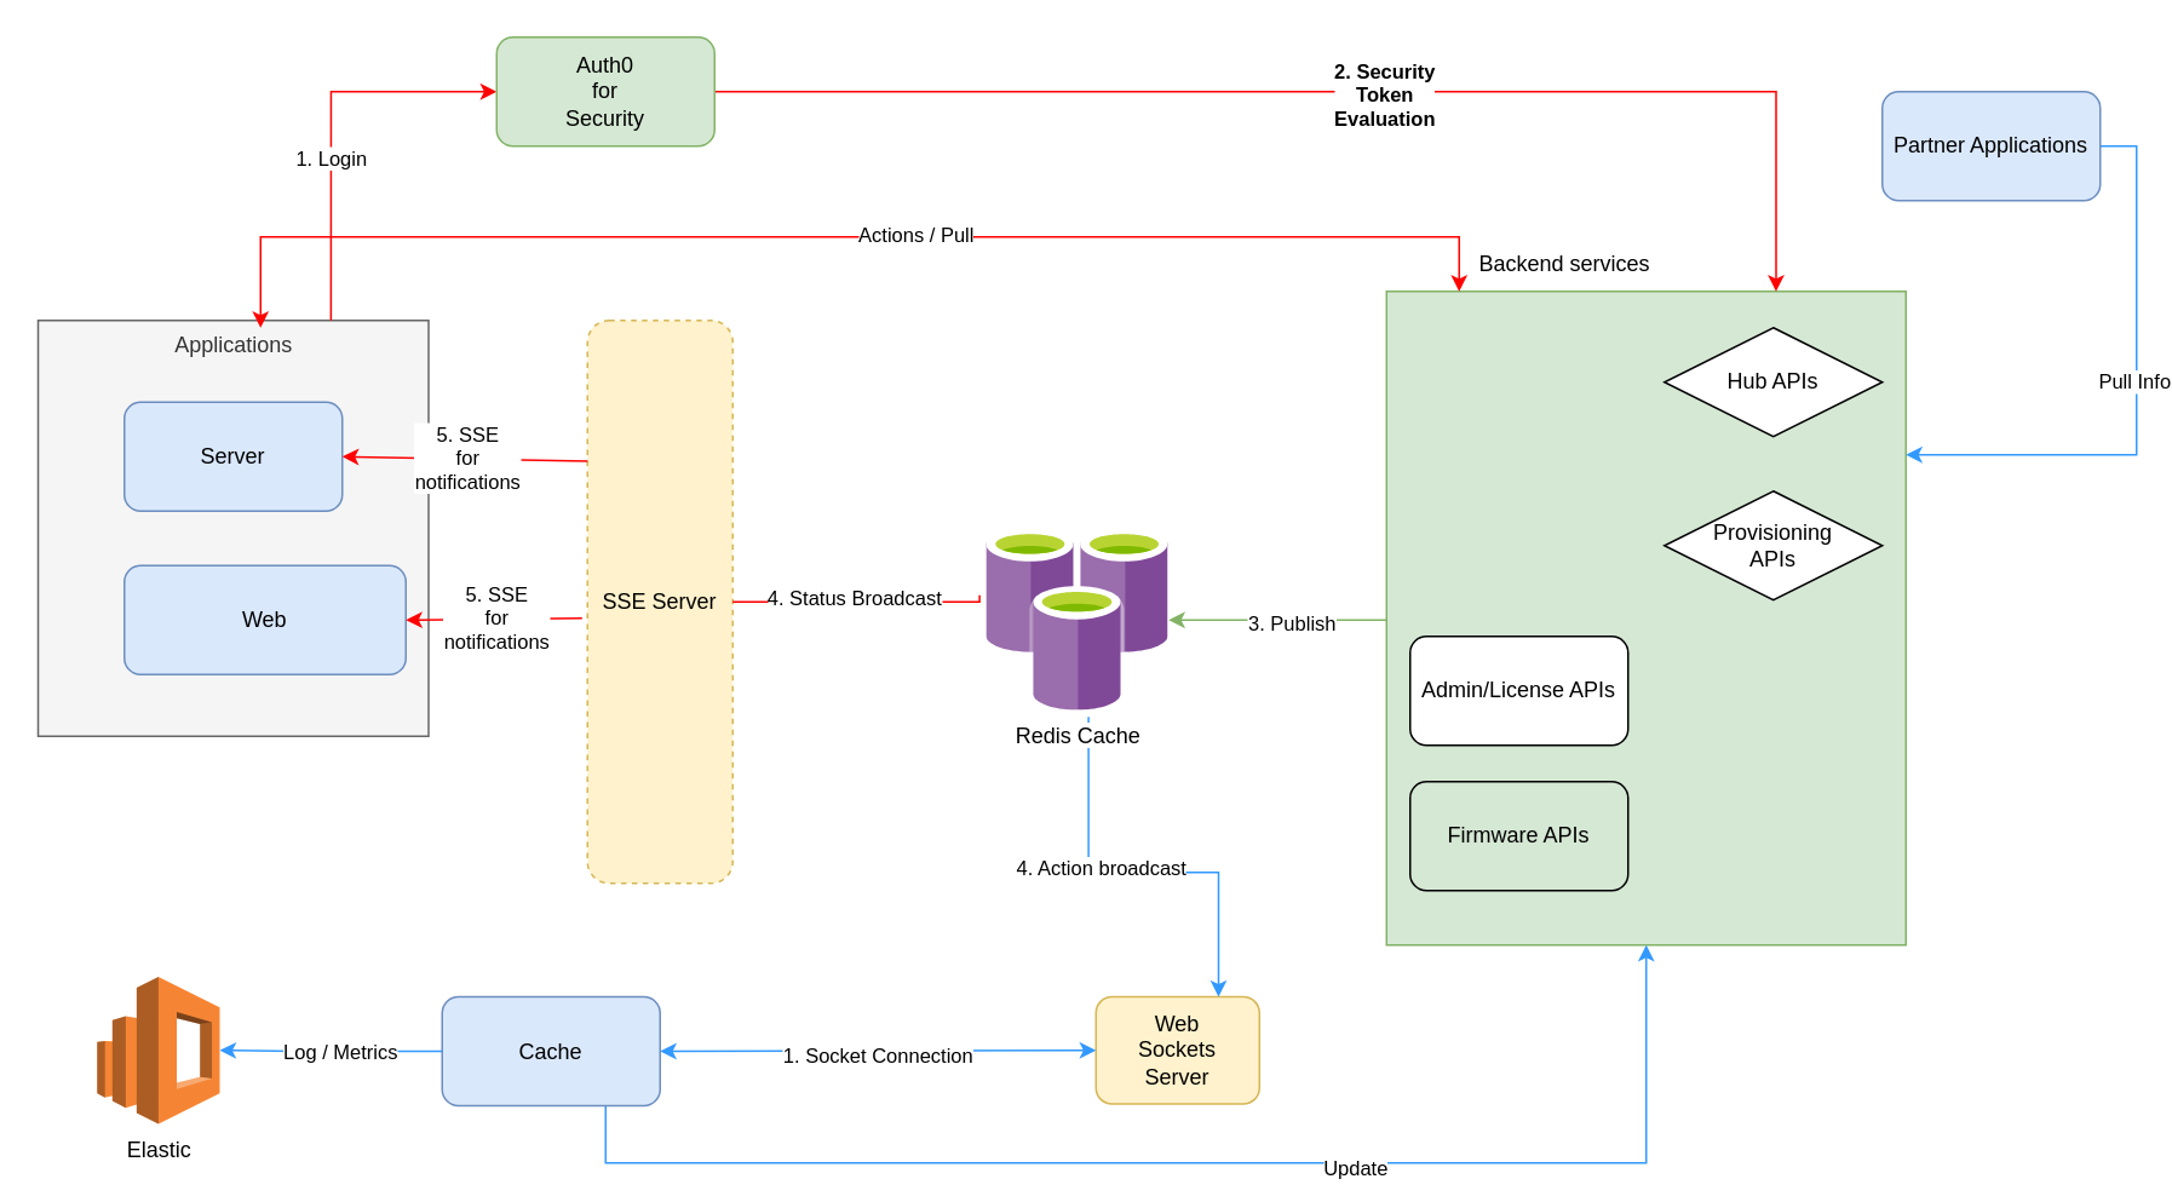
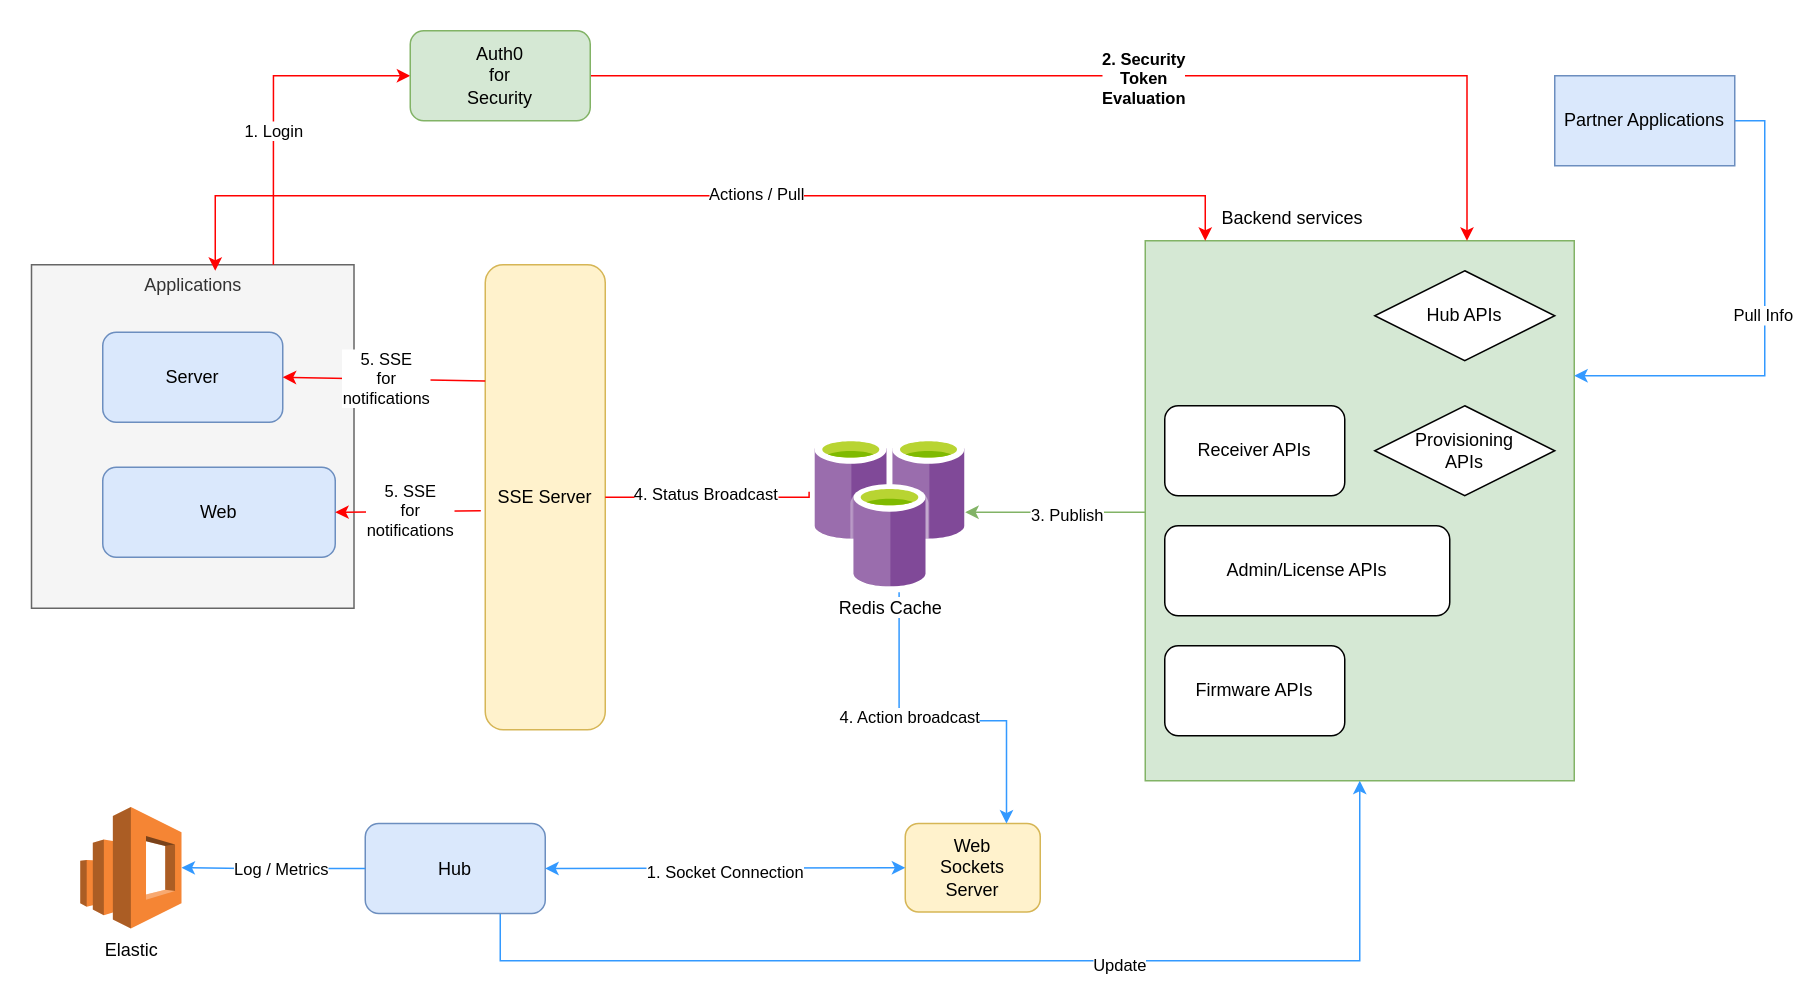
- <mxCell id="14" value="Partner Applications" style="rounded=1;whiteSpace=wrap;html=1;fillColor=#dae8fc;strokeColor=#6c8ebf;" parent="1" vertex="1"><mxGeometry x="1036" y="50" width="120" height="60" as="geometry" /></mxCell>
+ <mxCell id="14" value="Partner Applications" style="whiteSpace=wrap;html=1;fillColor=#dae8fc;strokeColor=#6c8ebf;rounded=0;" parent="1" vertex="1"><mxGeometry x="1036" y="50" width="120" height="60" as="geometry" /></mxCell>
+ <mxCell id="16" value="Receiver APIs" style="rounded=1;whiteSpace=wrap;html=1;" parent="1" vertex="1"><mxGeometry x="776" y="270" width="120" height="60" as="geometry" /></mxCell>
- <mxCell id="20" value="SSE Server" style="rounded=1;whiteSpace=wrap;html=1;fillColor=#fff2cc;strokeColor=#d6b656;dashed=1;" parent="1" vertex="1"><mxGeometry x="323" y="176" width="80" height="310" as="geometry" /></mxCell>
+ <mxCell id="20" value="SSE Server" style="rounded=1;whiteSpace=wrap;html=1;fillColor=#fff2cc;strokeColor=#d6b656;" parent="1" vertex="1"><mxGeometry x="323" y="176" width="80" height="310" as="geometry" /></mxCell>
- <mxCell id="17" value="Admin/License APIs" style="rounded=1;whiteSpace=wrap;html=1;" parent="1" vertex="1"><mxGeometry x="776" y="350" width="120" height="60" as="geometry" /></mxCell>
+ <mxCell id="17" value="Admin/License APIs" style="rounded=1;whiteSpace=wrap;html=1;" parent="1" vertex="1"><mxGeometry x="776" y="350" width="190" height="60" as="geometry" /></mxCell>
- <mxCell id="19" value="Firmware APIs" style="rounded=1;whiteSpace=wrap;html=1;fillColor=#d5e8d4;" parent="1" vertex="1"><mxGeometry x="776" y="430" width="120" height="60" as="geometry" /></mxCell>
+ <mxCell id="19" value="Firmware APIs" style="rounded=1;whiteSpace=wrap;html=1;" parent="1" vertex="1"><mxGeometry x="776" y="430" width="120" height="60" as="geometry" /></mxCell>
- <mxCell id="11" value="Cache" style="rounded=1;whiteSpace=wrap;html=1;fillColor=#dae8fc;strokeColor=#6c8ebf;" parent="1" vertex="1"><mxGeometry x="243" y="548.5" width="120" height="60" as="geometry" /></mxCell>
+ <mxCell id="11" value="Hub" style="rounded=1;whiteSpace=wrap;html=1;fillColor=#dae8fc;strokeColor=#6c8ebf;" parent="1" vertex="1"><mxGeometry x="243" y="548.5" width="120" height="60" as="geometry" /></mxCell>
